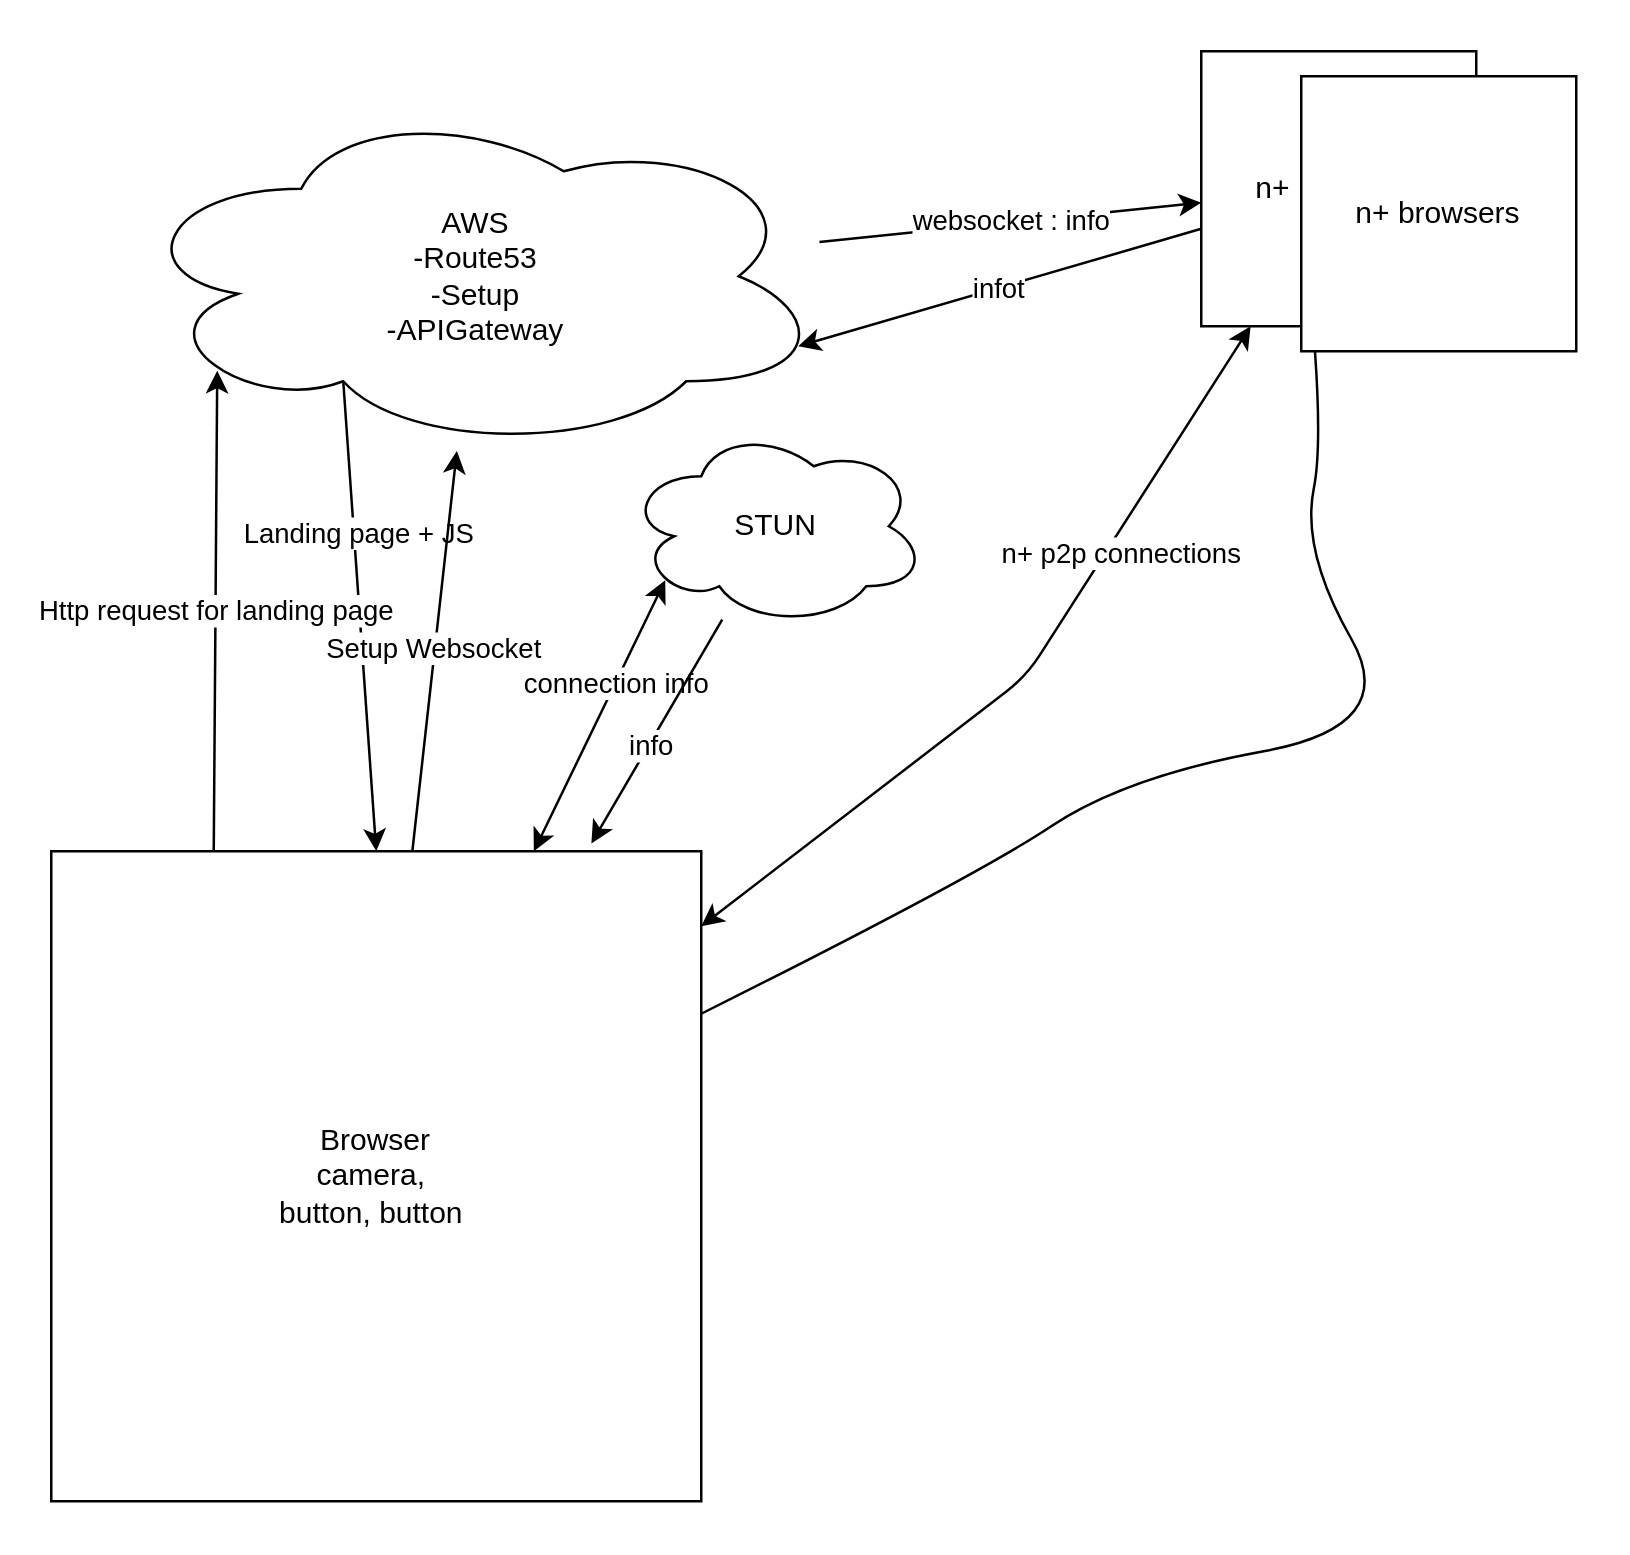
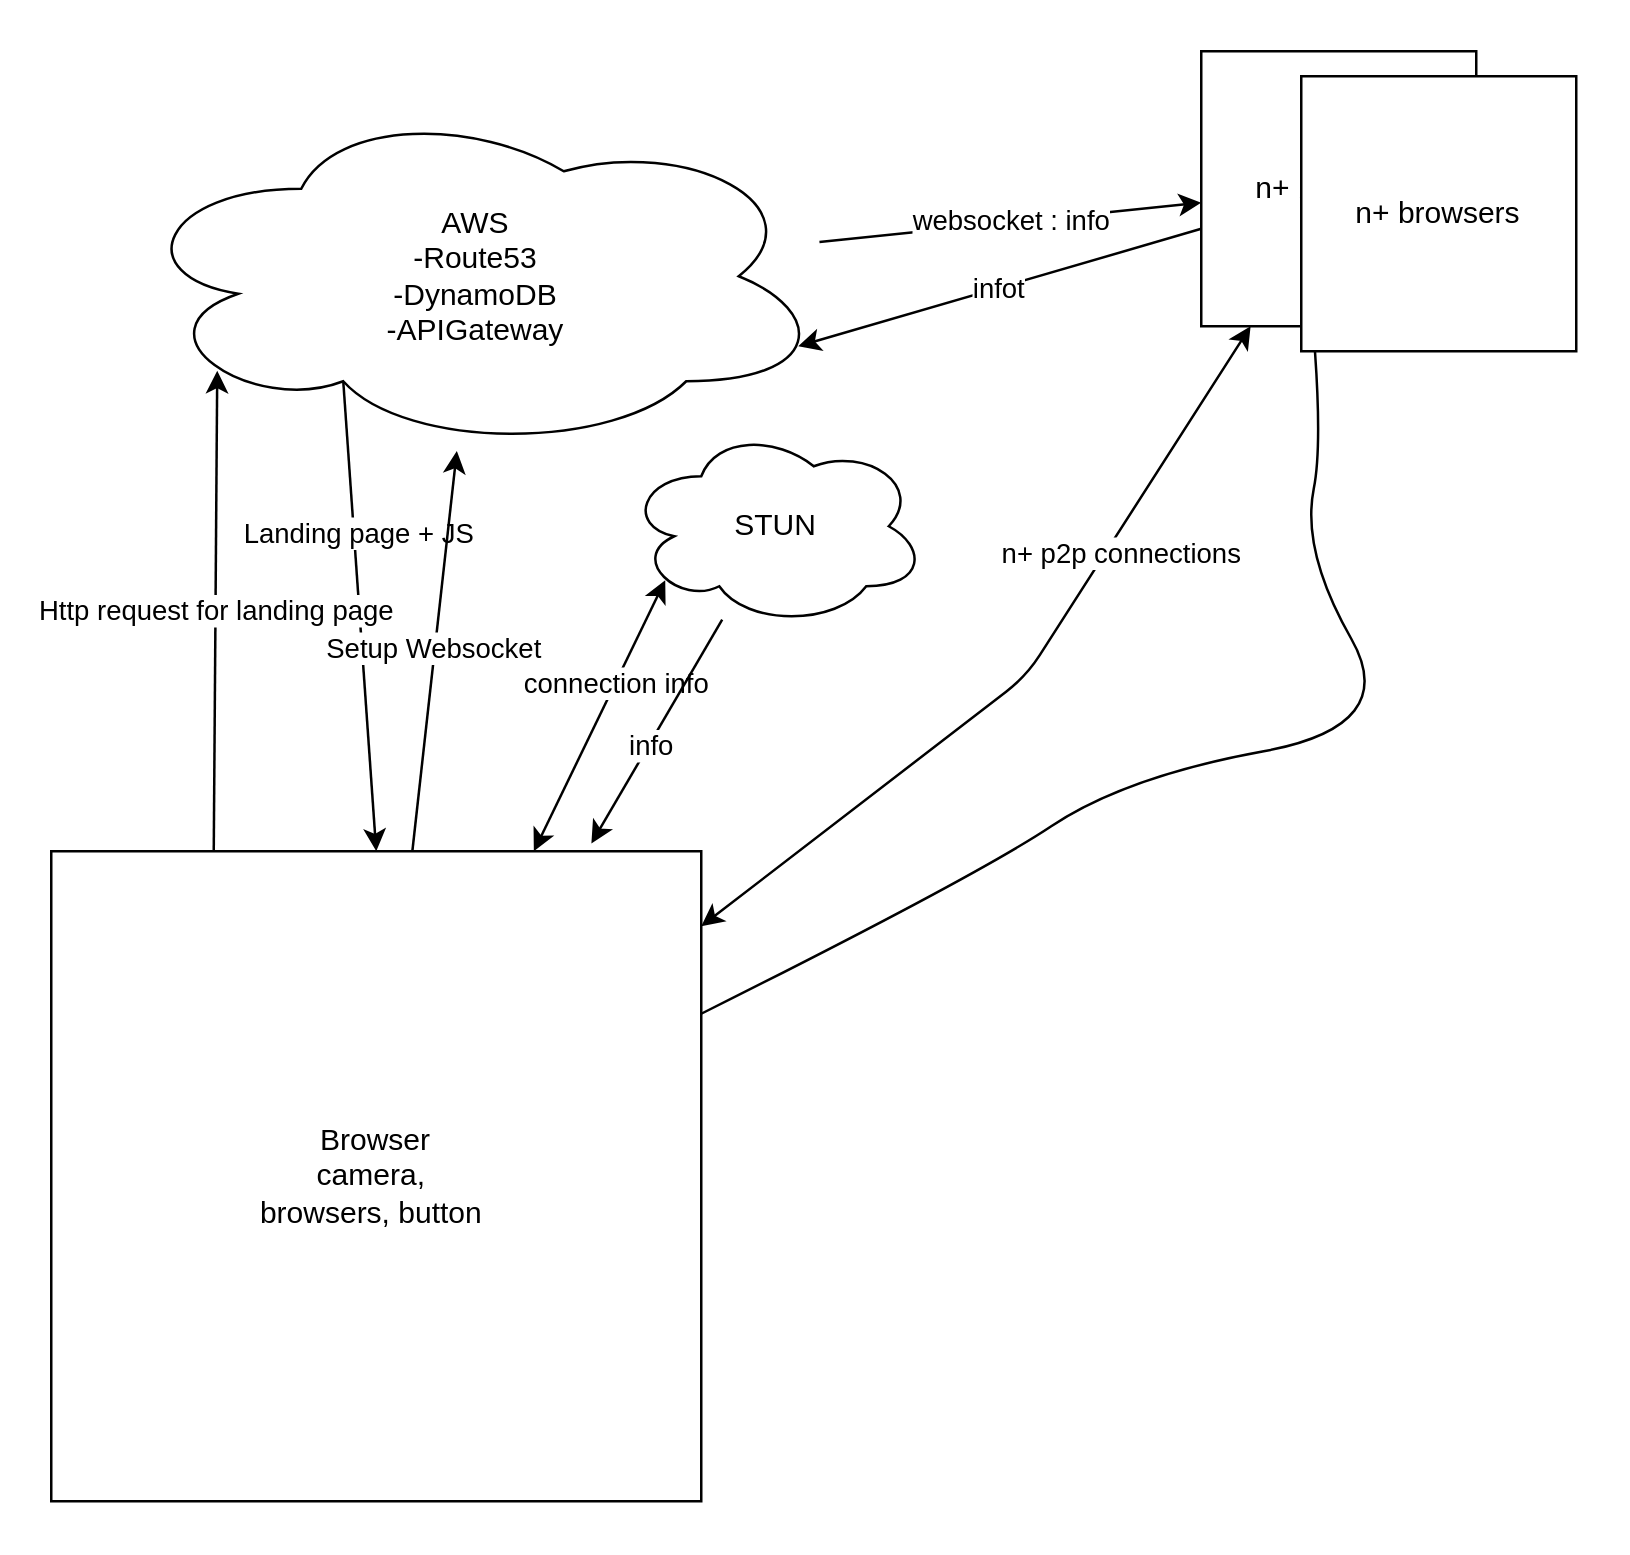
- <mxCell id="5" value="AWS&lt;br&gt;-Route53&lt;br&gt;-Setup&lt;br&gt;-APIGateway" style="ellipse;shape=cloud;whiteSpace=wrap;html=1;" parent="1" vertex="1"><mxGeometry x="50" y="40" width="280" height="140" as="geometry" /></mxCell>
+ <mxCell id="5" value="AWS&lt;br&gt;-Route53&lt;br&gt;-DynamoDB&lt;br&gt;-APIGateway" style="ellipse;shape=cloud;whiteSpace=wrap;html=1;" parent="1" vertex="1"><mxGeometry x="50" y="40" width="280" height="140" as="geometry" /></mxCell>
- <mxCell id="12" value="Browser&lt;br&gt;camera,&amp;nbsp;&lt;br&gt;button, button&amp;nbsp;" style="whiteSpace=wrap;html=1;aspect=fixed;" parent="1" vertex="1"><mxGeometry x="20" y="340" width="260" height="260" as="geometry" /></mxCell>
+ <mxCell id="12" value="Browser&lt;br&gt;camera,&amp;nbsp;&lt;br&gt;browsers, button&amp;nbsp;" style="whiteSpace=wrap;html=1;aspect=fixed;" parent="1" vertex="1"><mxGeometry x="20" y="340" width="260" height="260" as="geometry" /></mxCell>
